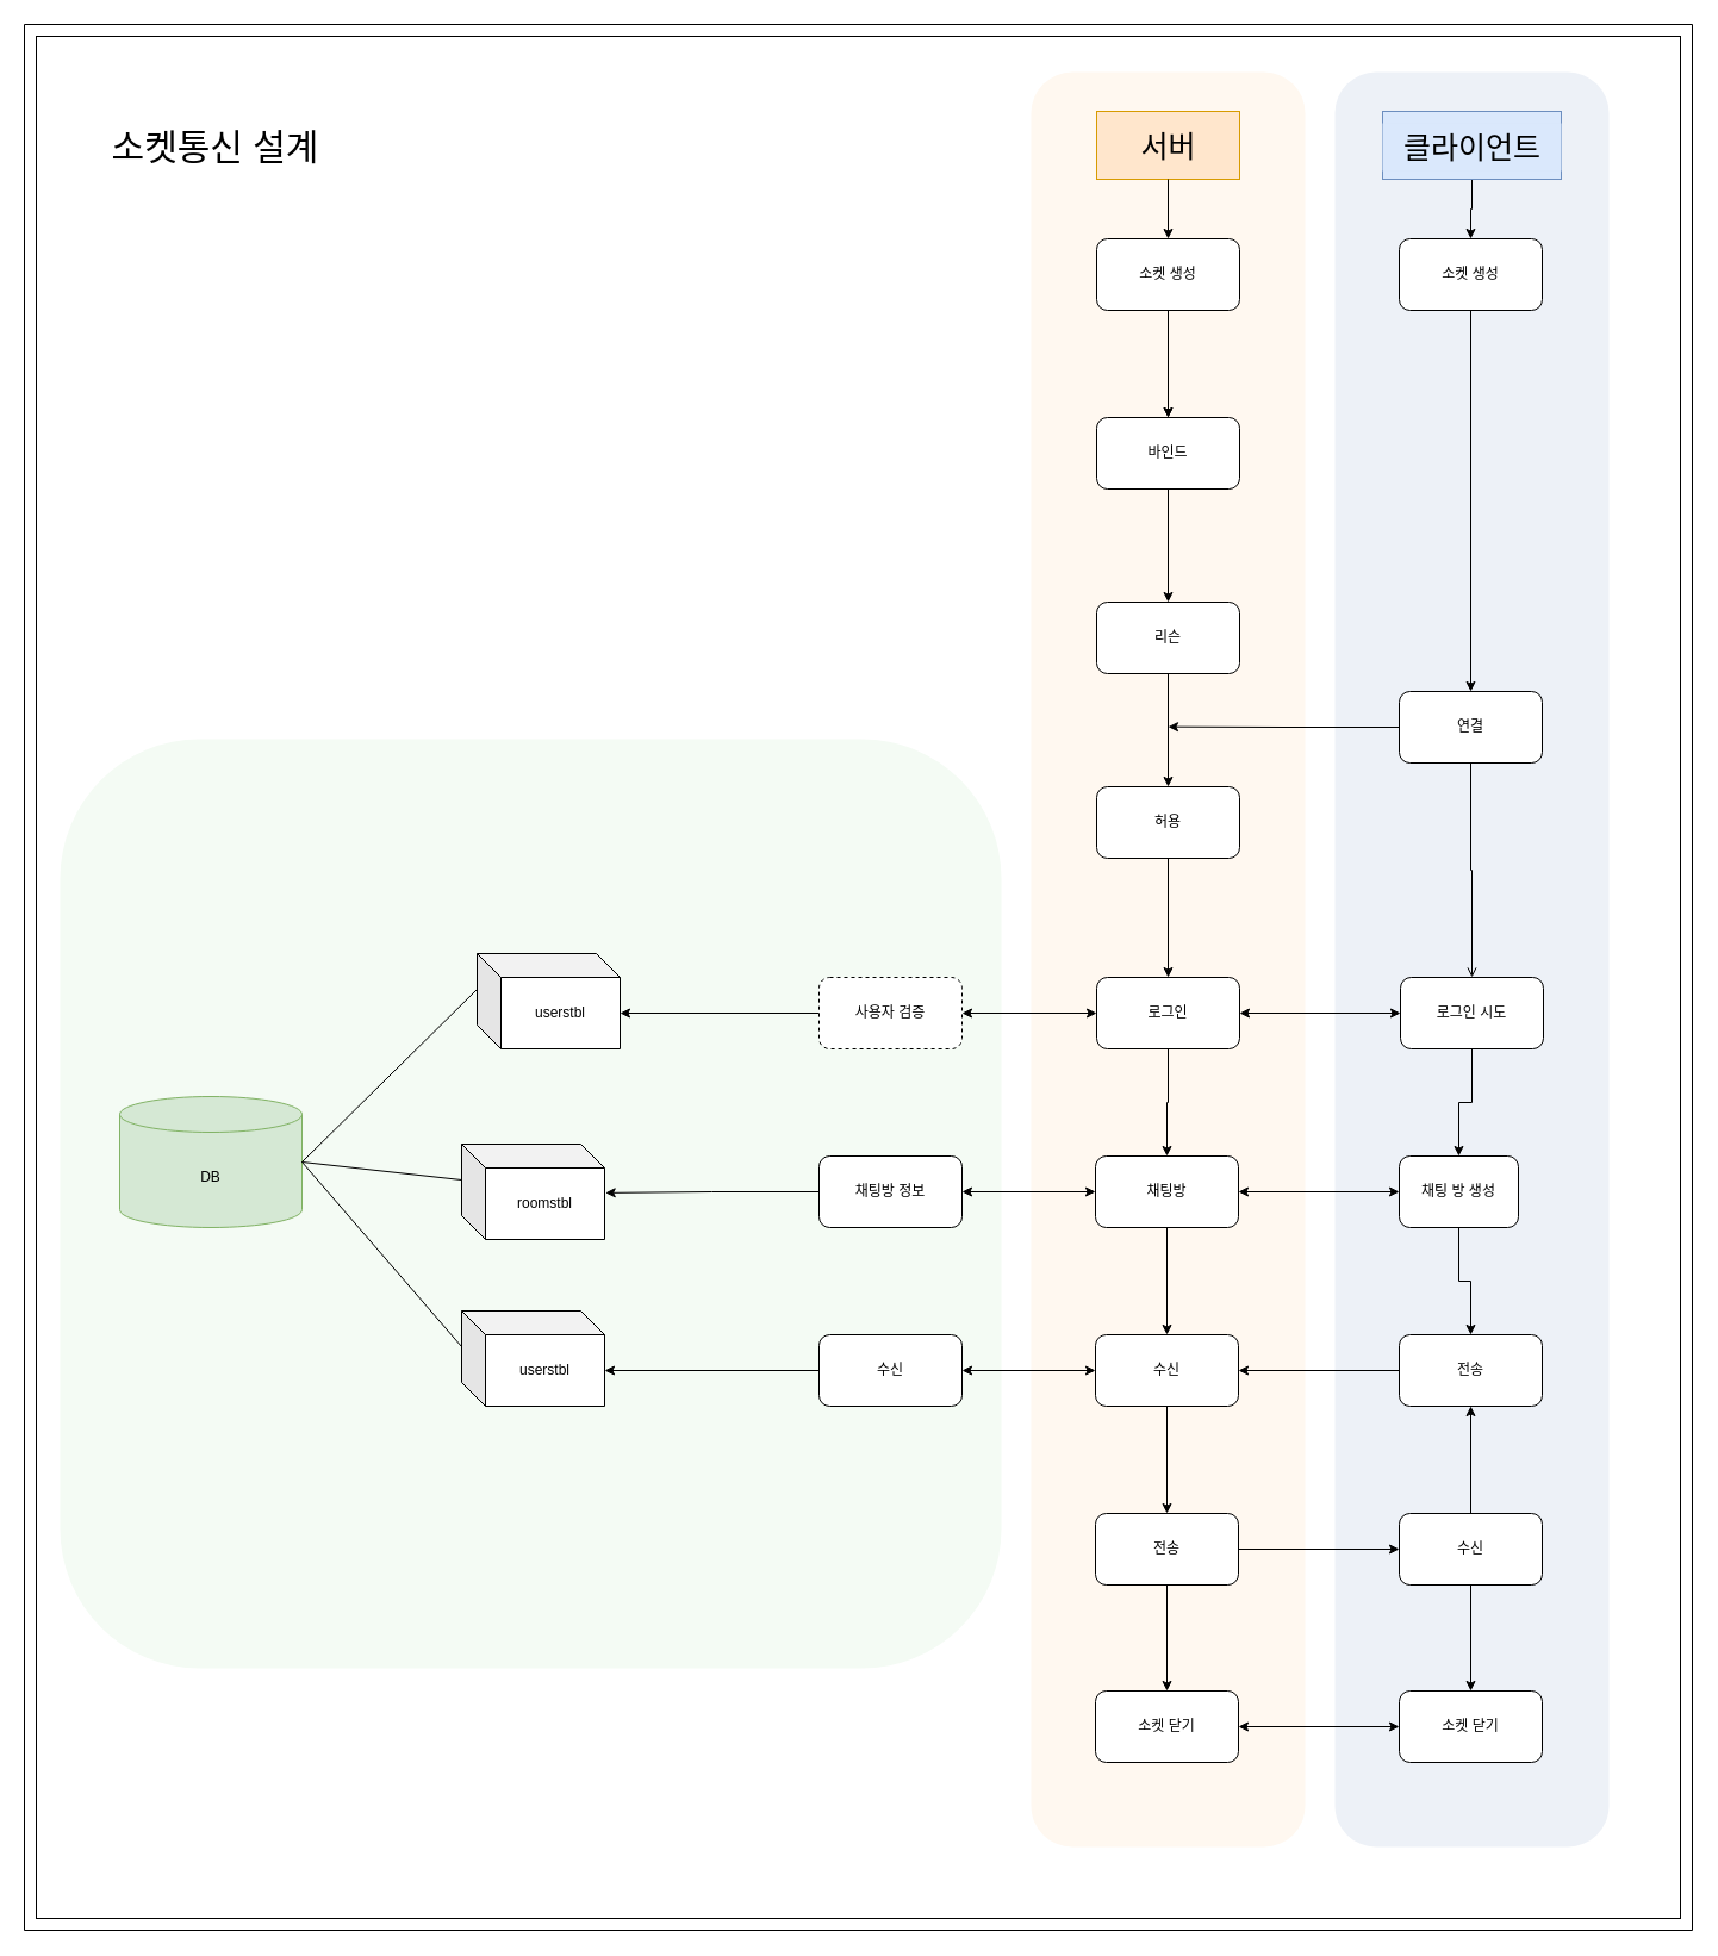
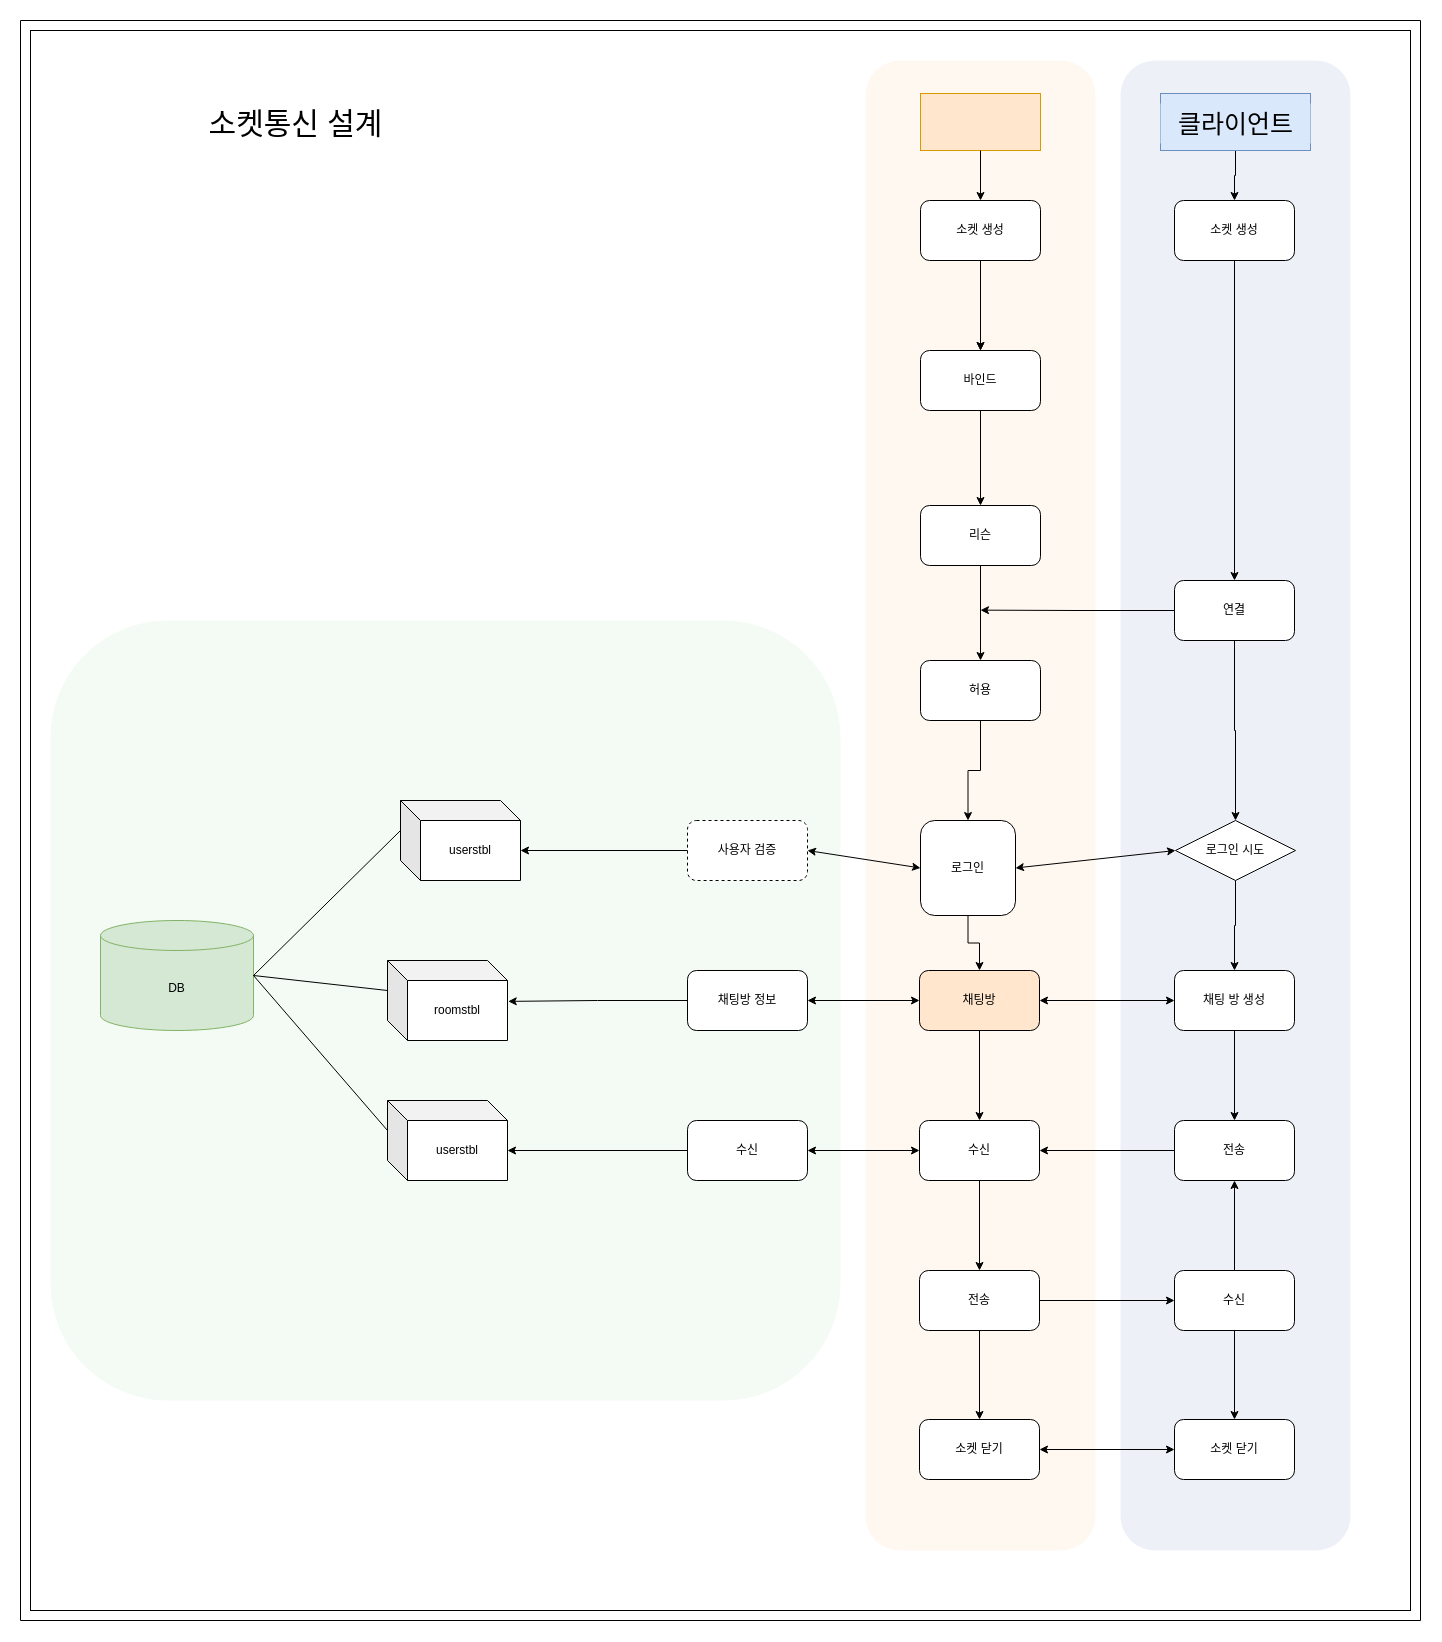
- <mxCell id="8" value="서버" style="text;html=1;align=center;verticalAlign=middle;resizable=0;points=[];autosize=1;strokeColor=none;fillColor=none;fontSize=25;" parent="2" vertex="1"><mxGeometry x="925" y="81.5" width="70" height="40" as="geometry" /></mxCell>
- <mxCell id="65" value="소켓통신 설계" style="text;html=1;align=center;verticalAlign=middle;resizable=0;points=[];autosize=1;strokeColor=none;fillColor=none;fontSize=30;" vertex="1" parent="1"><mxGeometry x="75" y="98" width="210" height="50" as="geometry" /></mxCell>
+ <mxCell id="65" value="소켓통신 설계" style="text;html=1;align=center;verticalAlign=middle;resizable=0;points=[];autosize=1;strokeColor=none;fillColor=none;fontSize=30;" vertex="1" parent="1"><mxGeometry x="190" y="98" width="210" height="50" as="geometry" /></mxCell>
- <mxCell id="25" style="edgeStyle=orthogonalEdgeStyle;rounded=0;orthogonalLoop=1;jettySize=auto;html=1;exitX=0.5;exitY=1;exitDx=0;exitDy=0;entryX=0.5;entryY=0;entryDx=0;entryDy=0;endArrow=open;" edge="1" parent="2" source="26" target="56"><mxGeometry relative="1" as="geometry" /></mxCell>
+ <mxCell id="25" style="edgeStyle=orthogonalEdgeStyle;rounded=0;orthogonalLoop=1;jettySize=auto;html=1;exitX=0.5;exitY=1;exitDx=0;exitDy=0;entryX=0.5;entryY=0;entryDx=0;entryDy=0;" edge="1" parent="2" source="26" target="56"><mxGeometry relative="1" as="geometry" /></mxCell>
- <mxCell id="54" value="로그인" style="rounded=1;whiteSpace=wrap;html=1;" vertex="1" parent="2"><mxGeometry x="900" y="800" width="120" height="60" as="geometry" /></mxCell>
+ <mxCell id="54" value="로그인" style="rounded=1;whiteSpace=wrap;html=1;" vertex="1" parent="2"><mxGeometry x="900" y="800" width="95" height="95" as="geometry" /></mxCell>
- <mxCell id="56" value="로그인 시도" style="rounded=1;whiteSpace=wrap;html=1;" vertex="1" parent="2"><mxGeometry x="1155" y="800" width="120" height="60" as="geometry" /></mxCell>
+ <mxCell id="56" value="로그인 시도" style="rhombus;whiteSpace=wrap;html=1;" vertex="1" parent="2"><mxGeometry x="1155" y="800" width="120" height="60" as="geometry" /></mxCell>
- <mxCell id="48" value="채팅방" style="rounded=1;whiteSpace=wrap;html=1;" parent="2" vertex="1"><mxGeometry x="899" y="950" width="120" height="60" as="geometry" /></mxCell>
+ <mxCell id="48" value="채팅방" style="rounded=1;whiteSpace=wrap;html=1;fillColor=#ffe6cc;" parent="2" vertex="1"><mxGeometry x="899" y="950" width="120" height="60" as="geometry" /></mxCell>
- <mxCell id="38" value="채팅 방 생성" style="rounded=1;whiteSpace=wrap;html=1;" parent="2" vertex="1"><mxGeometry x="1154" y="950" width="100" height="60" as="geometry" /></mxCell>
+ <mxCell id="38" value="채팅 방 생성" style="rounded=1;whiteSpace=wrap;html=1;" parent="2" vertex="1"><mxGeometry x="1154" y="950" width="120" height="60" as="geometry" /></mxCell>
